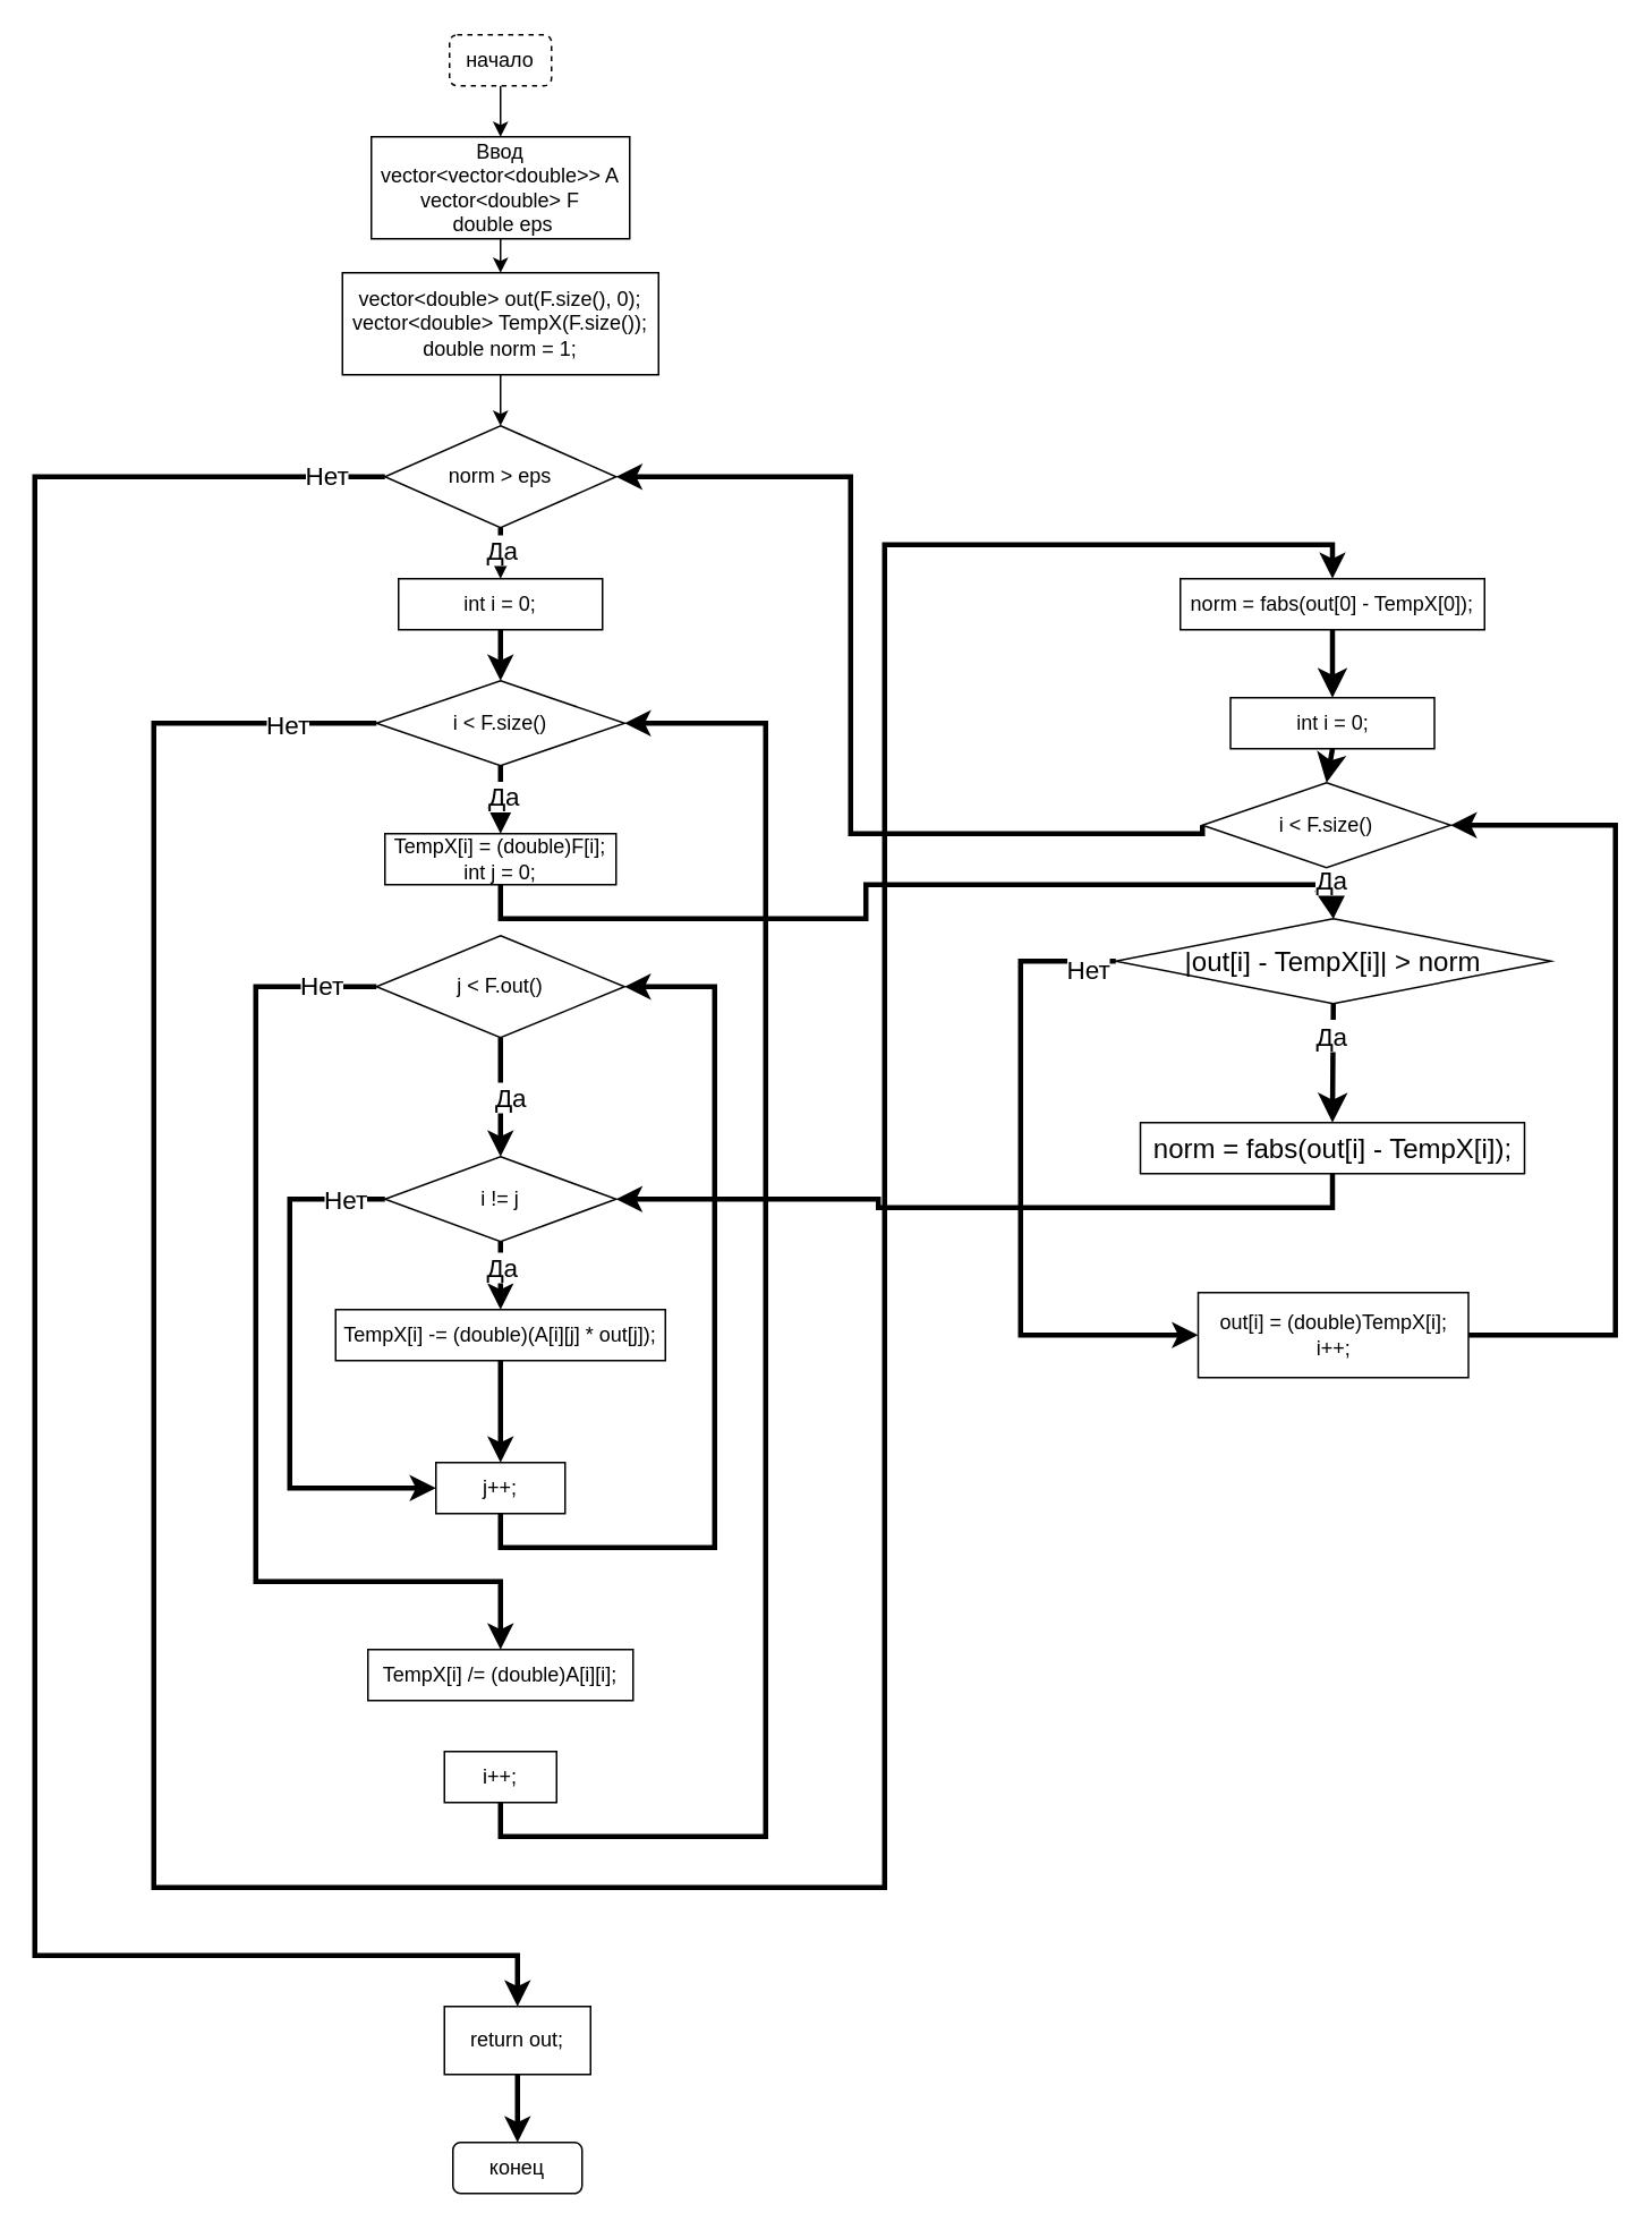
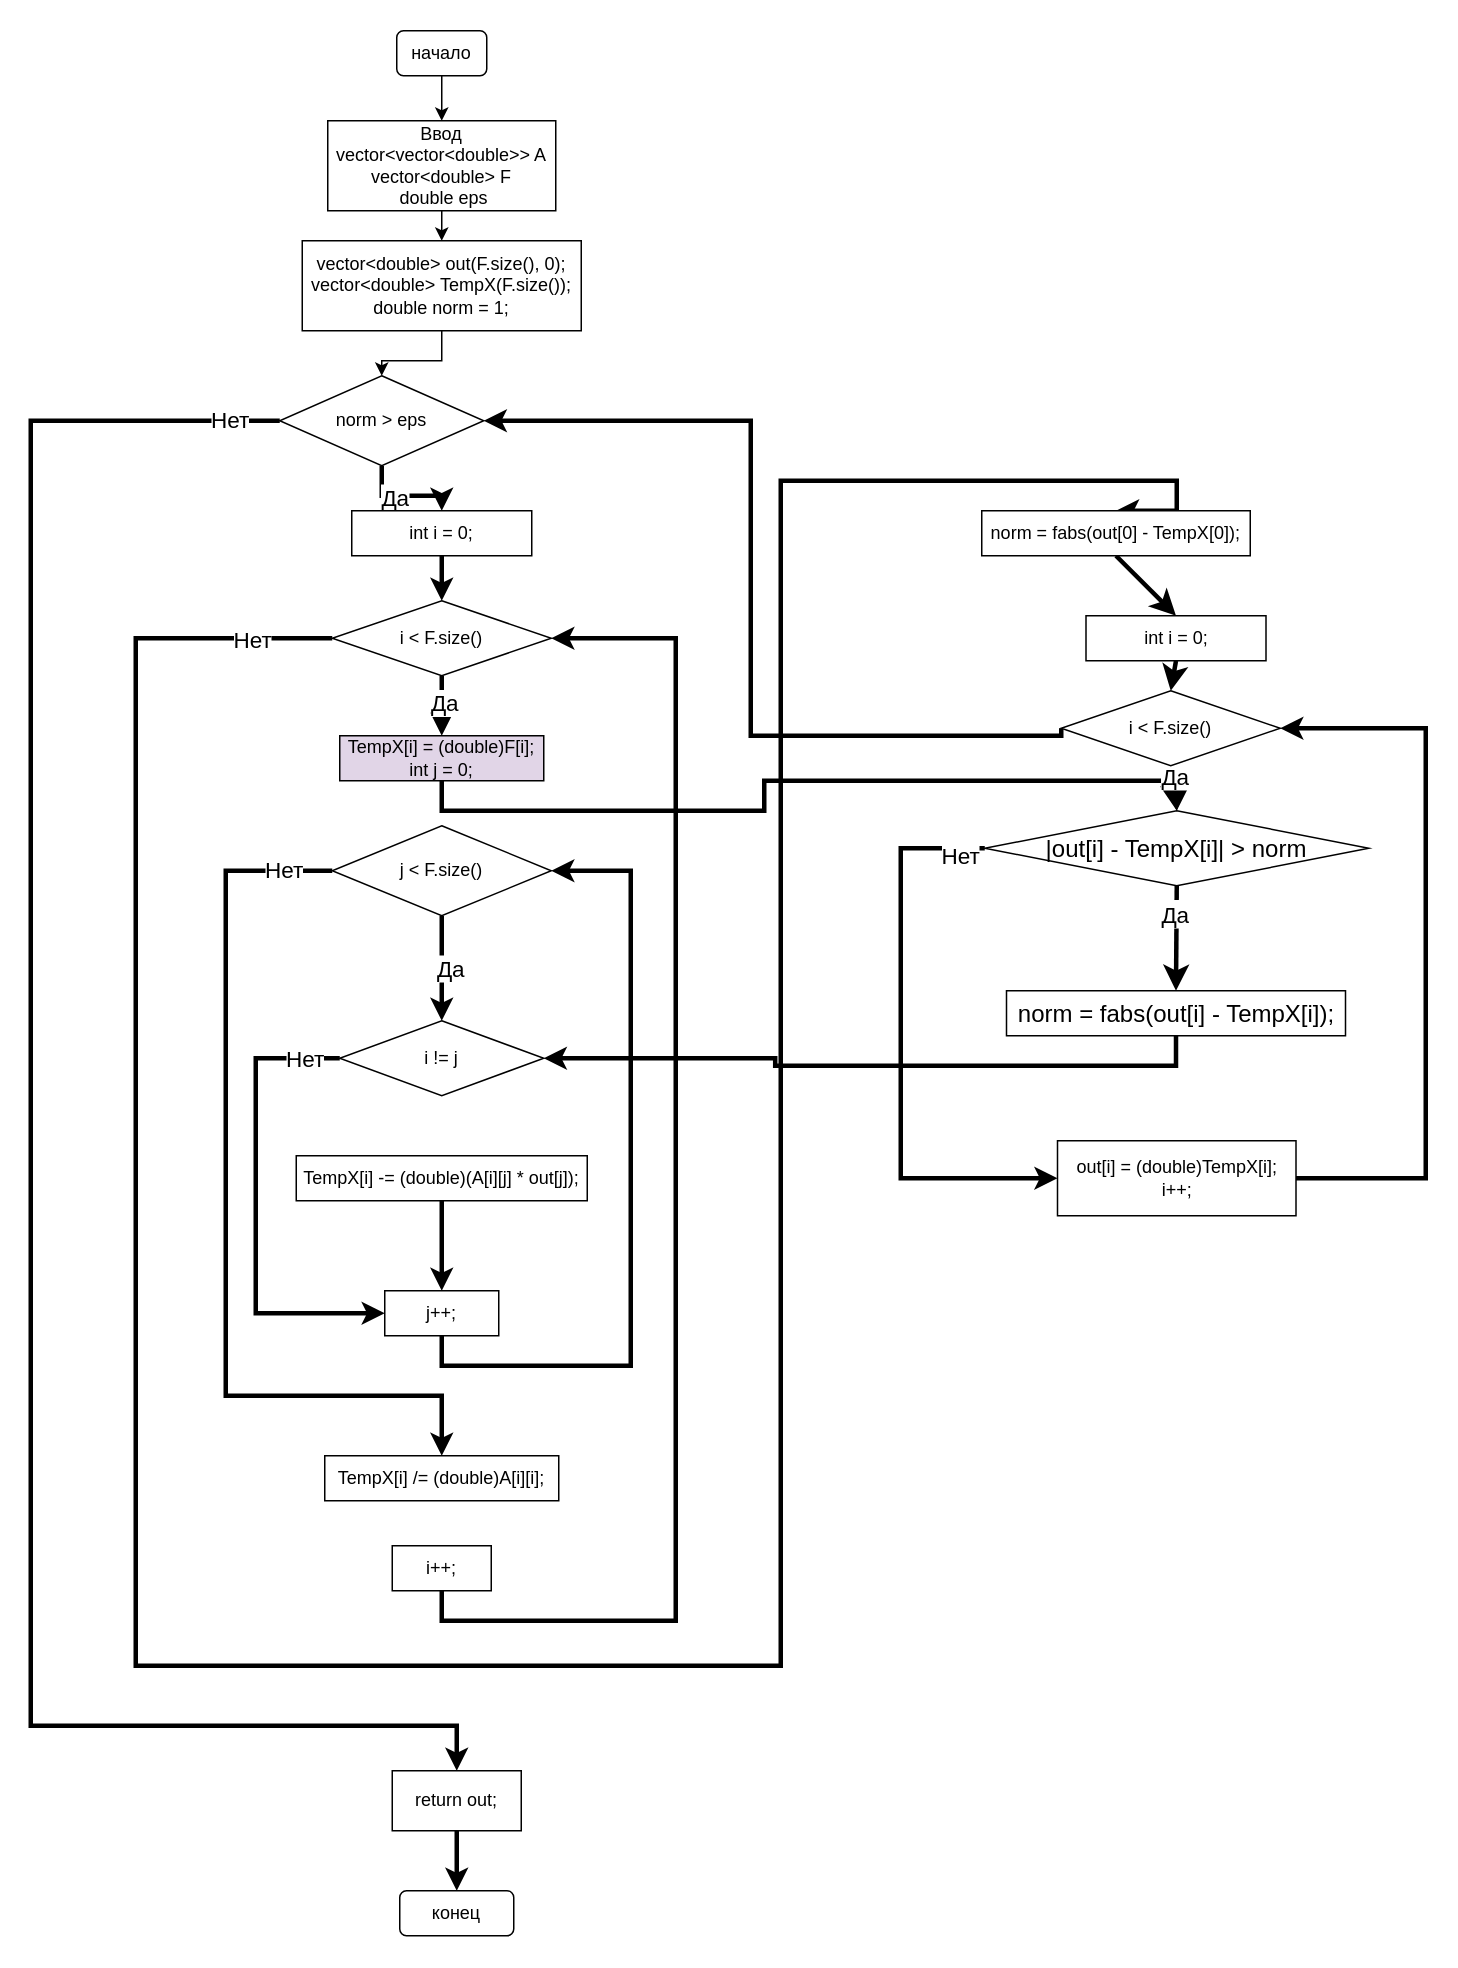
- <mxCell id="3" value="начало" style="rounded=1;whiteSpace=wrap;html=1;dashed=1;" parent="1" vertex="1"><mxGeometry x="264" y="20" width="60" height="30" as="geometry" /></mxCell>
+ <mxCell id="3" value="начало" style="rounded=1;whiteSpace=wrap;html=1;" parent="1" vertex="1"><mxGeometry x="264" y="20" width="60" height="30" as="geometry" /></mxCell>
- <mxCell id="10" value="norm &amp;gt; eps" style="rhombus;whiteSpace=wrap;html=1;" parent="1" vertex="1"><mxGeometry x="226" y="250" width="136" height="60" as="geometry" /></mxCell>
+ <mxCell id="10" value="norm &amp;gt; eps" style="rhombus;whiteSpace=wrap;html=1;" parent="1" vertex="1"><mxGeometry x="186" y="250" width="136" height="60" as="geometry" /></mxCell>
- <mxCell id="40" value="norm = fabs(out[0] - TempX[0]);" style="rounded=0;whiteSpace=wrap;html=1;" parent="1" vertex="1"><mxGeometry x="694" y="340" width="179" height="30" as="geometry" /></mxCell>
+ <mxCell id="40" value="norm = fabs(out[0] - TempX[0]);" style="rounded=0;whiteSpace=wrap;html=1;" parent="1" vertex="1"><mxGeometry x="654" y="340" width="179" height="30" as="geometry" /></mxCell>
- <mxCell id="21" value="TempX[i] = (double)F[i];&lt;br&gt;int j = 0;" style="rounded=0;whiteSpace=wrap;html=1;" parent="1" vertex="1"><mxGeometry x="226" y="490" width="136" height="30" as="geometry" /></mxCell>
+ <mxCell id="21" value="TempX[i] = (double)F[i];&lt;br&gt;int j = 0;" style="rounded=0;whiteSpace=wrap;html=1;fillColor=#e1d5e7;" parent="1" vertex="1"><mxGeometry x="226" y="490" width="136" height="30" as="geometry" /></mxCell>
- <mxCell id="26" value="j &amp;lt;&amp;nbsp;F.out()" style="rhombus;whiteSpace=wrap;html=1;" parent="1" vertex="1"><mxGeometry x="221" y="550" width="146" height="60" as="geometry" /></mxCell>
+ <mxCell id="26" value="j &amp;lt;&amp;nbsp;F.size()" style="rhombus;whiteSpace=wrap;html=1;" parent="1" vertex="1"><mxGeometry x="221" y="550" width="146" height="60" as="geometry" /></mxCell>
- <mxCell id="27" style="edgeStyle=orthogonalEdgeStyle;rounded=0;orthogonalLoop=1;jettySize=auto;html=1;exitX=0.5;exitY=1;exitDx=0;exitDy=0;entryX=0.5;entryY=0;entryDx=0;entryDy=0;strokeWidth=3;" parent="1" source="31" target="33" edge="1"><mxGeometry relative="1" as="geometry" /></mxCell>
- <mxCell id="28" value="&lt;font style=&quot;font-size: 15px;&quot;&gt;Да&lt;/font&gt;" style="edgeLabel;html=1;align=center;verticalAlign=middle;resizable=0;points=[];" parent="27" vertex="1" connectable="0"><mxGeometry x="-0.321" relative="1" as="geometry"><mxPoint as="offset" /></mxGeometry></mxCell>
